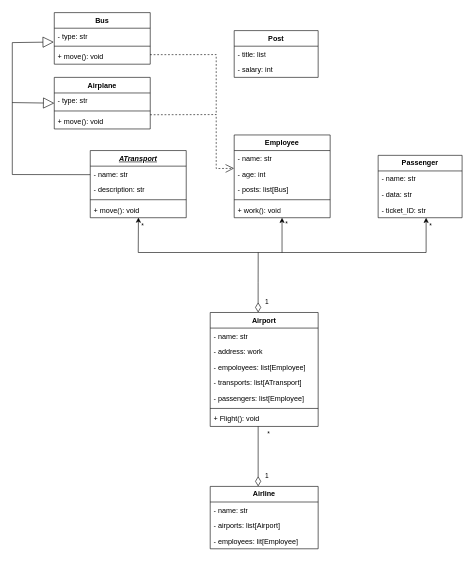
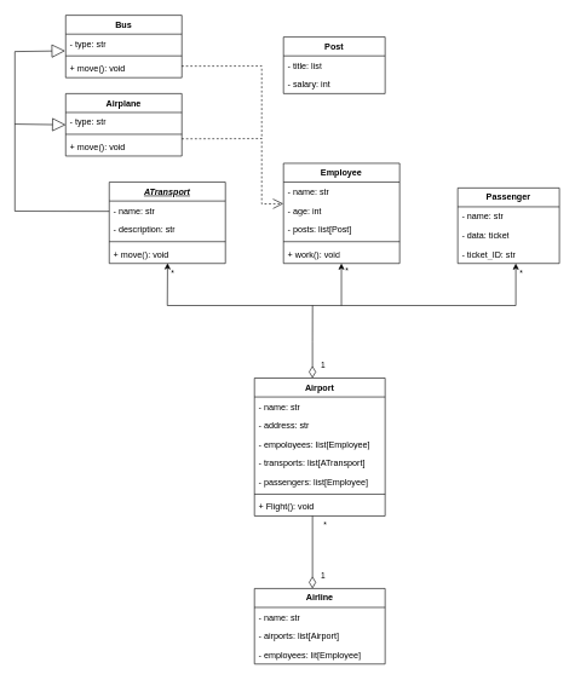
- <mxCell id="18" value="- posts: list[Bus]" style="text;strokeColor=none;fillColor=none;align=left;verticalAlign=top;spacingLeft=4;spacingRight=4;overflow=hidden;rotatable=0;points=[[0,0.5],[1,0.5]];portConstraint=eastwest;whiteSpace=wrap;html=1;" parent="15" vertex="1"><mxGeometry y="78" width="160" height="26" as="geometry" /></mxCell>
+ <mxCell id="18" value="- posts: list[Post]" style="text;strokeColor=none;fillColor=none;align=left;verticalAlign=top;spacingLeft=4;spacingRight=4;overflow=hidden;rotatable=0;points=[[0,0.5],[1,0.5]];portConstraint=eastwest;whiteSpace=wrap;html=1;" parent="15" vertex="1"><mxGeometry y="78" width="160" height="26" as="geometry" /></mxCell>
- <mxCell id="34" value="- data: str" style="text;strokeColor=none;fillColor=none;align=left;verticalAlign=top;spacingLeft=4;spacingRight=4;overflow=hidden;rotatable=0;points=[[0,0.5],[1,0.5]];portConstraint=eastwest;whiteSpace=wrap;html=1;" parent="32" vertex="1"><mxGeometry y="52" width="140" height="26" as="geometry" /></mxCell>
+ <mxCell id="34" value="- data: ticket" style="text;strokeColor=none;fillColor=none;align=left;verticalAlign=top;spacingLeft=4;spacingRight=4;overflow=hidden;rotatable=0;points=[[0,0.5],[1,0.5]];portConstraint=eastwest;whiteSpace=wrap;html=1;" parent="32" vertex="1"><mxGeometry y="52" width="140" height="26" as="geometry" /></mxCell>
- <mxCell id="4" value="- address: work" style="text;strokeColor=none;fillColor=none;align=left;verticalAlign=top;spacingLeft=4;spacingRight=4;overflow=hidden;rotatable=0;points=[[0,0.5],[1,0.5]];portConstraint=eastwest;whiteSpace=wrap;html=1;" parent="2" vertex="1"><mxGeometry y="52" width="180" height="26" as="geometry" /></mxCell>
+ <mxCell id="4" value="- address: str" style="text;strokeColor=none;fillColor=none;align=left;verticalAlign=top;spacingLeft=4;spacingRight=4;overflow=hidden;rotatable=0;points=[[0,0.5],[1,0.5]];portConstraint=eastwest;whiteSpace=wrap;html=1;" parent="2" vertex="1"><mxGeometry y="52" width="180" height="26" as="geometry" /></mxCell>
